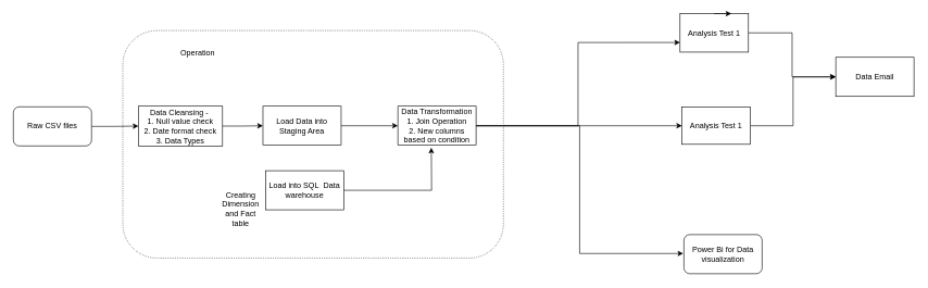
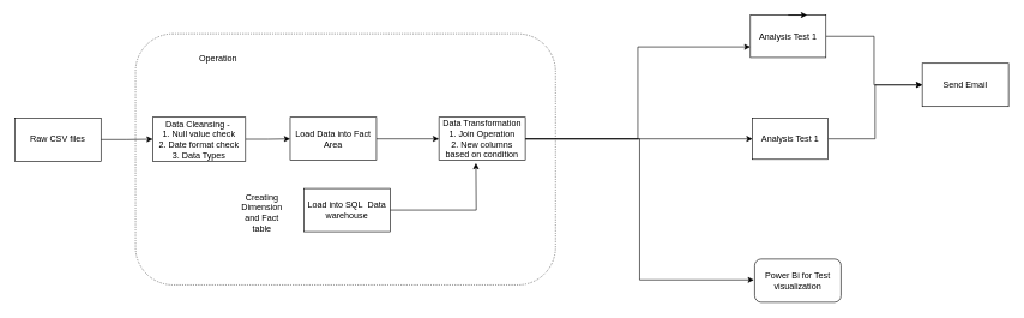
- <mxCell id="23" value="Data Email" style="rounded=0;whiteSpace=wrap;html=1;fillColor=none;" vertex="1" parent="1"><mxGeometry x="1282" y="87" width="120" height="60" as="geometry" /></mxCell>
+ <mxCell id="23" value="Send Email" style="rounded=0;whiteSpace=wrap;html=1;fillColor=none;" vertex="1" parent="1"><mxGeometry x="1282" y="87" width="120" height="60" as="geometry" /></mxCell>
- <mxCell id="3" value="Raw CSV files" style="whiteSpace=wrap;html=1;rounded=1;" parent="1" vertex="1"><mxGeometry x="20" y="163" width="120" height="60" as="geometry" /></mxCell>
+ <mxCell id="3" value="Raw CSV files" style="rounded=0;whiteSpace=wrap;html=1;" parent="1" vertex="1"><mxGeometry x="20" y="163" width="120" height="60" as="geometry" /></mxCell>
- <mxCell id="12" value="Load Data into Staging Area" style="whiteSpace=wrap;html=1;" vertex="1" parent="1"><mxGeometry x="403" y="162" width="120" height="60" as="geometry" /></mxCell>
+ <mxCell id="12" value="Load Data into Fact Area" style="whiteSpace=wrap;html=1;" vertex="1" parent="1"><mxGeometry x="403" y="162" width="120" height="60" as="geometry" /></mxCell>
- <mxCell id="5" value="Load into SQL&amp;nbsp; Data warehouse" style="rounded=0;whiteSpace=wrap;html=1;" parent="1" vertex="1"><mxGeometry x="407" y="261" width="120" height="60" as="geometry" /></mxCell>
+ <mxCell id="5" value="Load into SQL&amp;nbsp; Data warehouse" style="rounded=0;whiteSpace=wrap;html=1;" parent="1" vertex="1"><mxGeometry x="422" y="261" width="120" height="60" as="geometry" /></mxCell>
- <mxCell id="7" value="Creating Dimension and Fact table" style="text;html=1;strokeColor=none;fillColor=none;align=center;verticalAlign=middle;whiteSpace=wrap;rounded=0;" parent="1" vertex="1"><mxGeometry x="339" y="305" width="60" height="30" as="geometry" /></mxCell>
+ <mxCell id="7" value="Creating Dimension and Fact table" style="text;html=1;strokeColor=none;fillColor=none;align=center;verticalAlign=middle;whiteSpace=wrap;rounded=0;" parent="1" vertex="1"><mxGeometry x="334" y="280" width="60" height="30" as="geometry" /></mxCell>
- <mxCell id="8" value="Power Bi for Data visualization" style="rounded=1;whiteSpace=wrap;html=1;" parent="1" vertex="1"><mxGeometry x="1049" y="359" width="120" height="60" as="geometry" /></mxCell>
+ <mxCell id="8" value="Power Bi for Test visualization" style="rounded=1;whiteSpace=wrap;html=1;" parent="1" vertex="1"><mxGeometry x="1049" y="359" width="120" height="60" as="geometry" /></mxCell>
